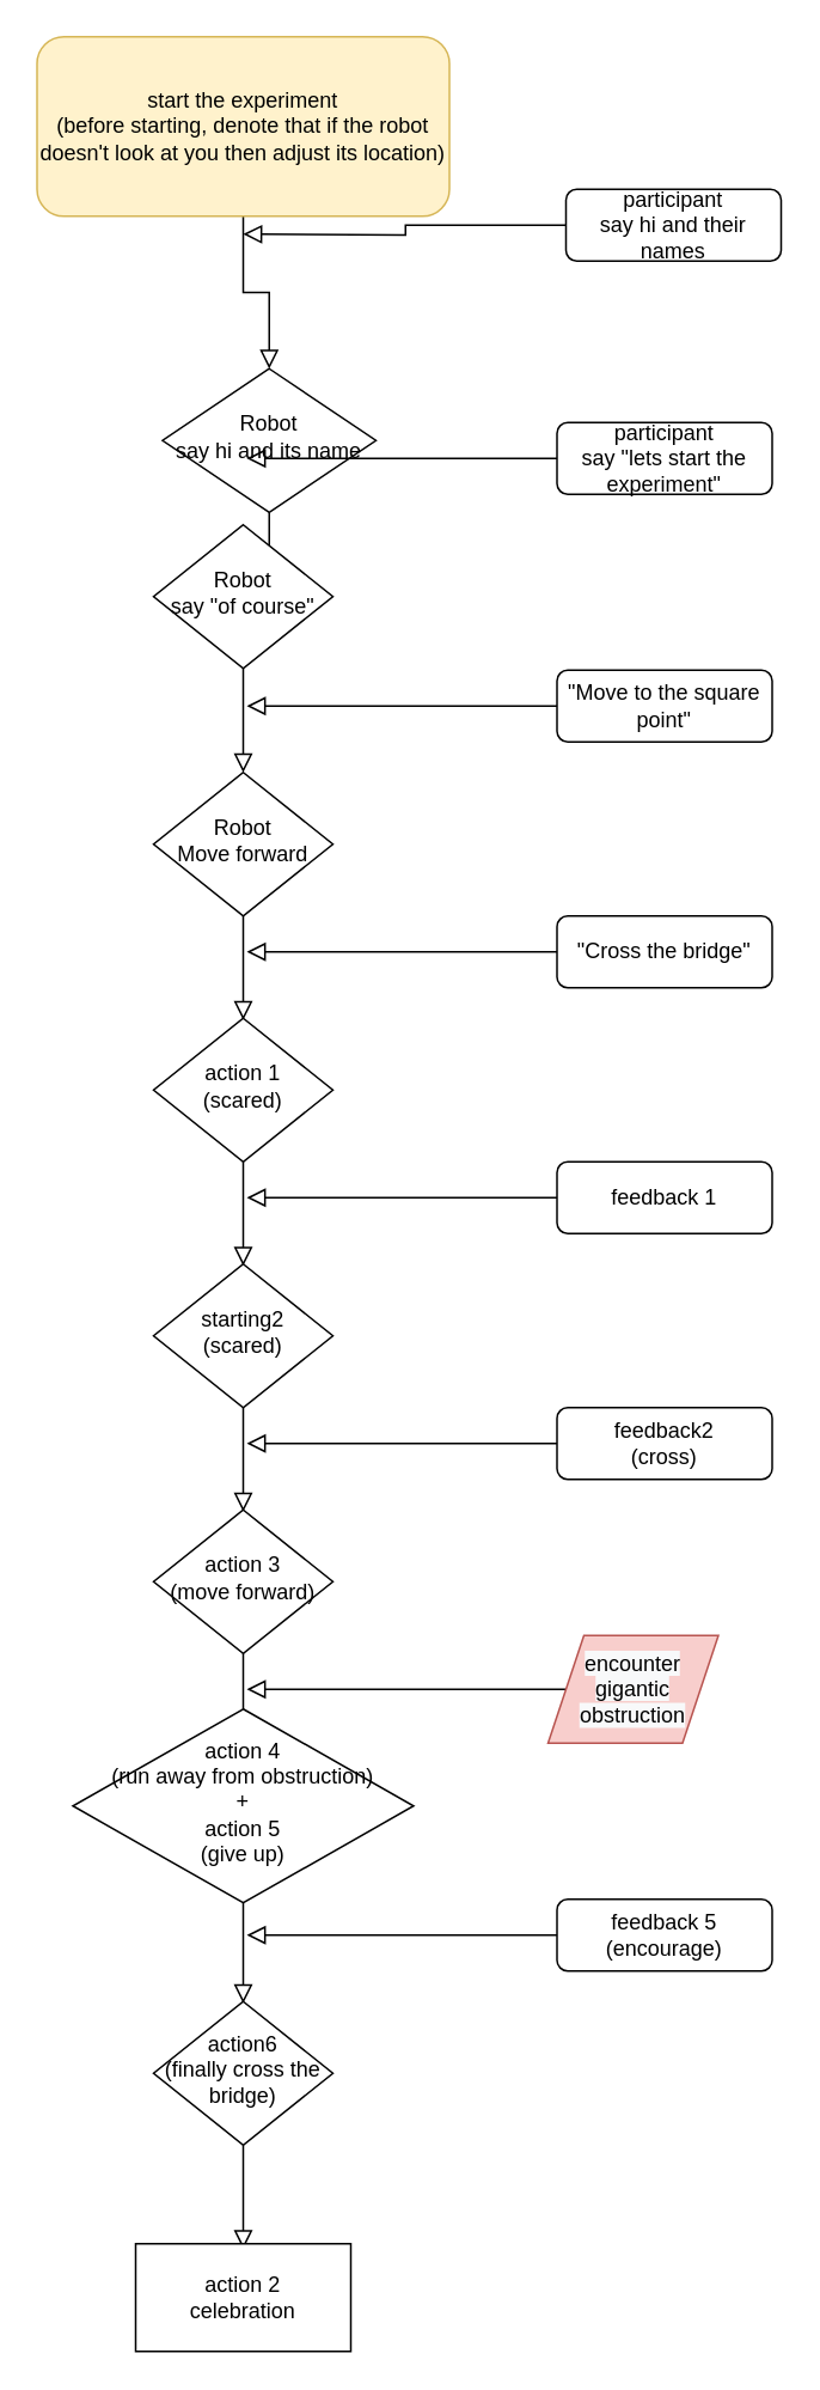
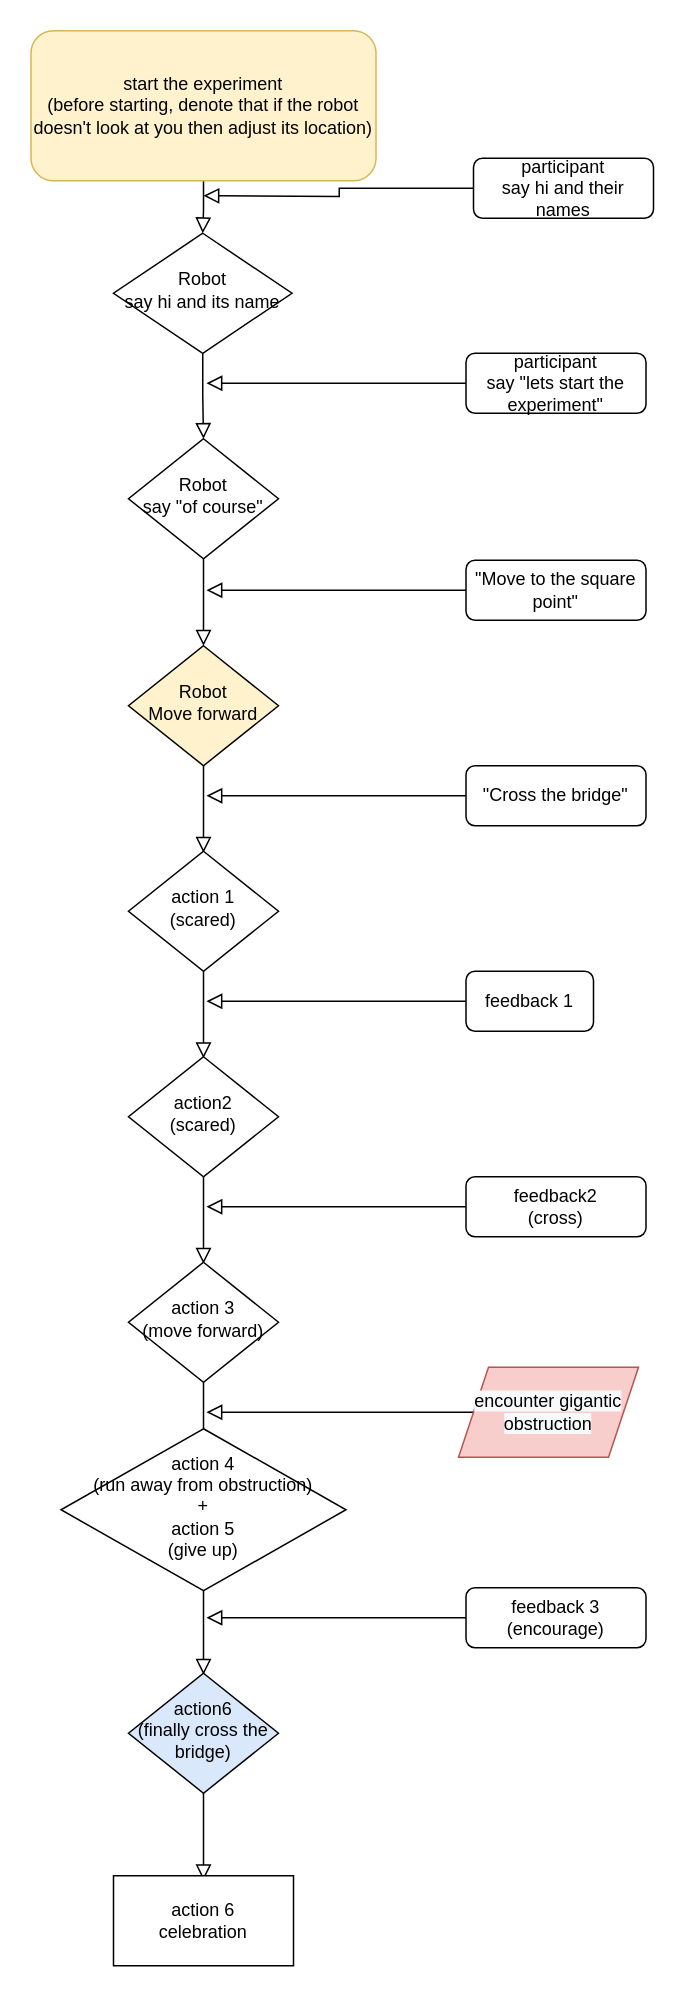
- <mxCell id="6" value="Robot&lt;br&gt;say hi and its name" style="rhombus;whiteSpace=wrap;html=1;shadow=0;fontFamily=Helvetica;fontSize=12;align=center;strokeWidth=1;spacing=6;spacingTop=-4;" parent="1" vertex="1"><mxGeometry x="90" y="205" width="119" height="80" as="geometry" /></mxCell>
+ <mxCell id="6" value="Robot&lt;br&gt;say hi and its name" style="rhombus;whiteSpace=wrap;html=1;shadow=0;fontFamily=Helvetica;fontSize=12;align=center;strokeWidth=1;spacing=6;spacingTop=-4;" parent="1" vertex="1"><mxGeometry x="75" y="155" width="119" height="80" as="geometry" /></mxCell>
- <mxCell id="13" value="Robot&lt;br&gt;Move forward" style="rhombus;whiteSpace=wrap;html=1;shadow=0;fontFamily=Helvetica;fontSize=12;align=center;strokeWidth=1;spacing=6;spacingTop=-4;" parent="1" vertex="1"><mxGeometry x="85" y="430" width="100" height="80" as="geometry" /></mxCell>
+ <mxCell id="13" value="Robot&lt;br&gt;Move forward" style="rhombus;whiteSpace=wrap;html=1;shadow=0;fontFamily=Helvetica;fontSize=12;align=center;strokeWidth=1;spacing=6;spacingTop=-4;fillColor=#fff2cc;" parent="1" vertex="1"><mxGeometry x="85" y="430" width="100" height="80" as="geometry" /></mxCell>
- <mxCell id="23" value="feedback 1" style="rounded=1;whiteSpace=wrap;html=1;fontSize=12;glass=0;strokeWidth=1;shadow=0;" parent="1" vertex="1"><mxGeometry x="310" y="647" width="120" height="40" as="geometry" /></mxCell>
+ <mxCell id="23" value="feedback 1" style="rounded=1;whiteSpace=wrap;html=1;fontSize=12;glass=0;strokeWidth=1;shadow=0;" parent="1" vertex="1"><mxGeometry x="310" y="647" width="85" height="40" as="geometry" /></mxCell>
- <mxCell id="21" value="starting2&lt;br&gt;(scared)" style="rhombus;whiteSpace=wrap;html=1;shadow=0;fontFamily=Helvetica;fontSize=12;align=center;strokeWidth=1;spacing=6;spacingTop=-4;" parent="1" vertex="1"><mxGeometry x="85" y="704" width="100" height="80" as="geometry" /></mxCell>
+ <mxCell id="21" value="action2&lt;br&gt;(scared)" style="rhombus;whiteSpace=wrap;html=1;shadow=0;fontFamily=Helvetica;fontSize=12;align=center;strokeWidth=1;spacing=6;spacingTop=-4;" parent="1" vertex="1"><mxGeometry x="85" y="704" width="100" height="80" as="geometry" /></mxCell>
- <mxCell id="35" value="&#10;&#10;&lt;span style=&quot;color: rgb(0, 0, 0); font-family: helvetica; font-size: 12px; font-style: normal; font-weight: 400; letter-spacing: normal; text-align: center; text-indent: 0px; text-transform: none; word-spacing: 0px; background-color: rgb(248, 249, 250); display: inline; float: none;&quot;&gt;encounter gigantic obstruction&lt;/span&gt;&#10;&#10;" style="shape=parallelogram;perimeter=parallelogramPerimeter;whiteSpace=wrap;html=1;fixedSize=1;fillColor=#f8cecc;strokeColor=#b85450;" parent="1" vertex="1"><mxGeometry x="305" y="911" width="95" height="60" as="geometry" /></mxCell>
+ <mxCell id="35" value="&#10;&#10;&lt;span style=&quot;color: rgb(0, 0, 0); font-family: helvetica; font-size: 12px; font-style: normal; font-weight: 400; letter-spacing: normal; text-align: center; text-indent: 0px; text-transform: none; word-spacing: 0px; background-color: rgb(248, 249, 250); display: inline; float: none;&quot;&gt;encounter gigantic obstruction&lt;/span&gt;&#10;&#10;" style="shape=parallelogram;perimeter=parallelogramPerimeter;whiteSpace=wrap;html=1;fixedSize=1;fillColor=#f8cecc;strokeColor=#b85450;" parent="1" vertex="1"><mxGeometry x="305" y="911" width="120" height="60" as="geometry" /></mxCell>
- <mxCell id="34" value="feedback 5&lt;br&gt;(encourage)" style="rounded=1;whiteSpace=wrap;html=1;fontSize=12;glass=0;strokeWidth=1;shadow=0;" parent="1" vertex="1"><mxGeometry x="310" y="1058" width="120" height="40" as="geometry" /></mxCell>
+ <mxCell id="34" value="feedback 3&lt;br&gt;(encourage)" style="rounded=1;whiteSpace=wrap;html=1;fontSize=12;glass=0;strokeWidth=1;shadow=0;" parent="1" vertex="1"><mxGeometry x="310" y="1058" width="120" height="40" as="geometry" /></mxCell>
- <mxCell id="32" value="action6&lt;br&gt;(finally cross the bridge)" style="rhombus;whiteSpace=wrap;html=1;shadow=0;fontFamily=Helvetica;fontSize=12;align=center;strokeWidth=1;spacing=6;spacingTop=-4;" parent="1" vertex="1"><mxGeometry x="85" y="1115" width="100" height="80" as="geometry" /></mxCell>
+ <mxCell id="32" value="action6&lt;br&gt;(finally cross the bridge)" style="rhombus;whiteSpace=wrap;html=1;shadow=0;fontFamily=Helvetica;fontSize=12;align=center;strokeWidth=1;spacing=6;spacingTop=-4;fillColor=#dae8fc;" parent="1" vertex="1"><mxGeometry x="85" y="1115" width="100" height="80" as="geometry" /></mxCell>
- <mxCell id="36" value="action 2&lt;br&gt;celebration" style="rounded=0;whiteSpace=wrap;html=1;" parent="1" vertex="1"><mxGeometry x="75" y="1250" width="120" height="60" as="geometry" /></mxCell>
+ <mxCell id="36" value="action 6&lt;br&gt;celebration" style="rounded=0;whiteSpace=wrap;html=1;" parent="1" vertex="1"><mxGeometry x="75" y="1250" width="120" height="60" as="geometry" /></mxCell>
